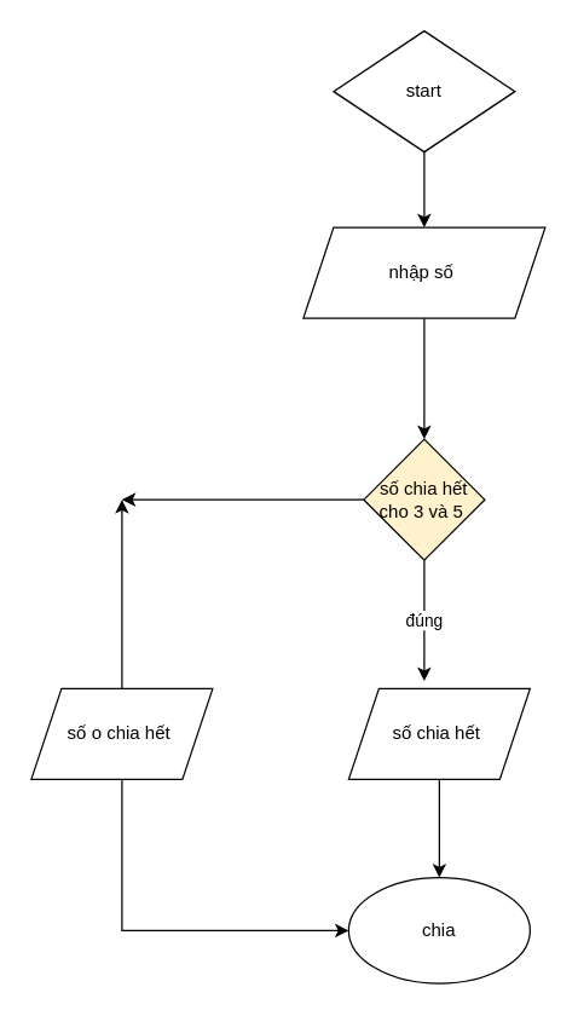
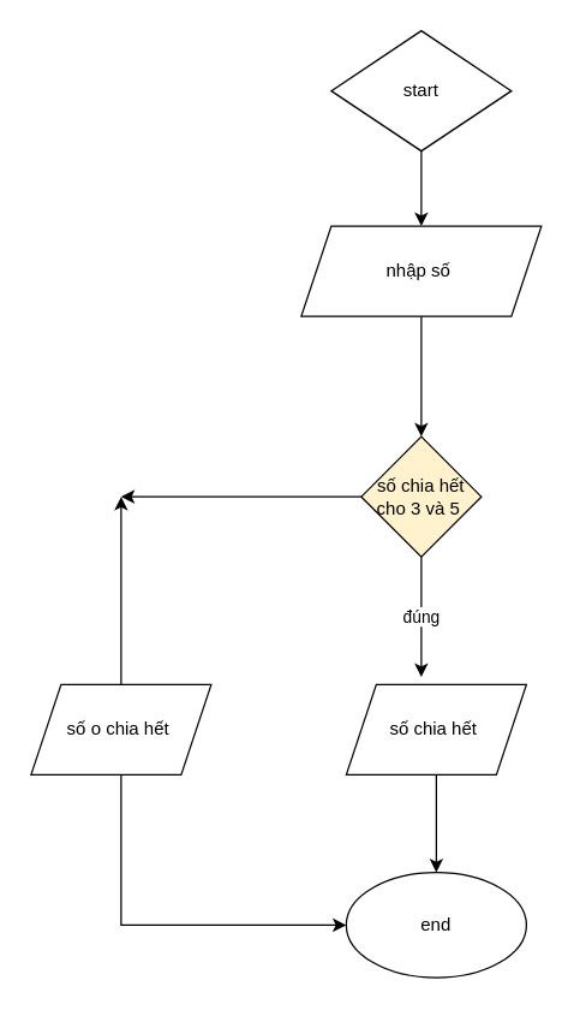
- <mxCell id="11" value="chia" style="ellipse;whiteSpace=wrap;html=1;" vertex="1" parent="1"><mxGeometry x="230" y="580" width="120" height="70" as="geometry" /></mxCell>
+ <mxCell id="11" value="end" style="ellipse;whiteSpace=wrap;html=1;" vertex="1" parent="1"><mxGeometry x="230" y="580" width="120" height="70" as="geometry" /></mxCell>
